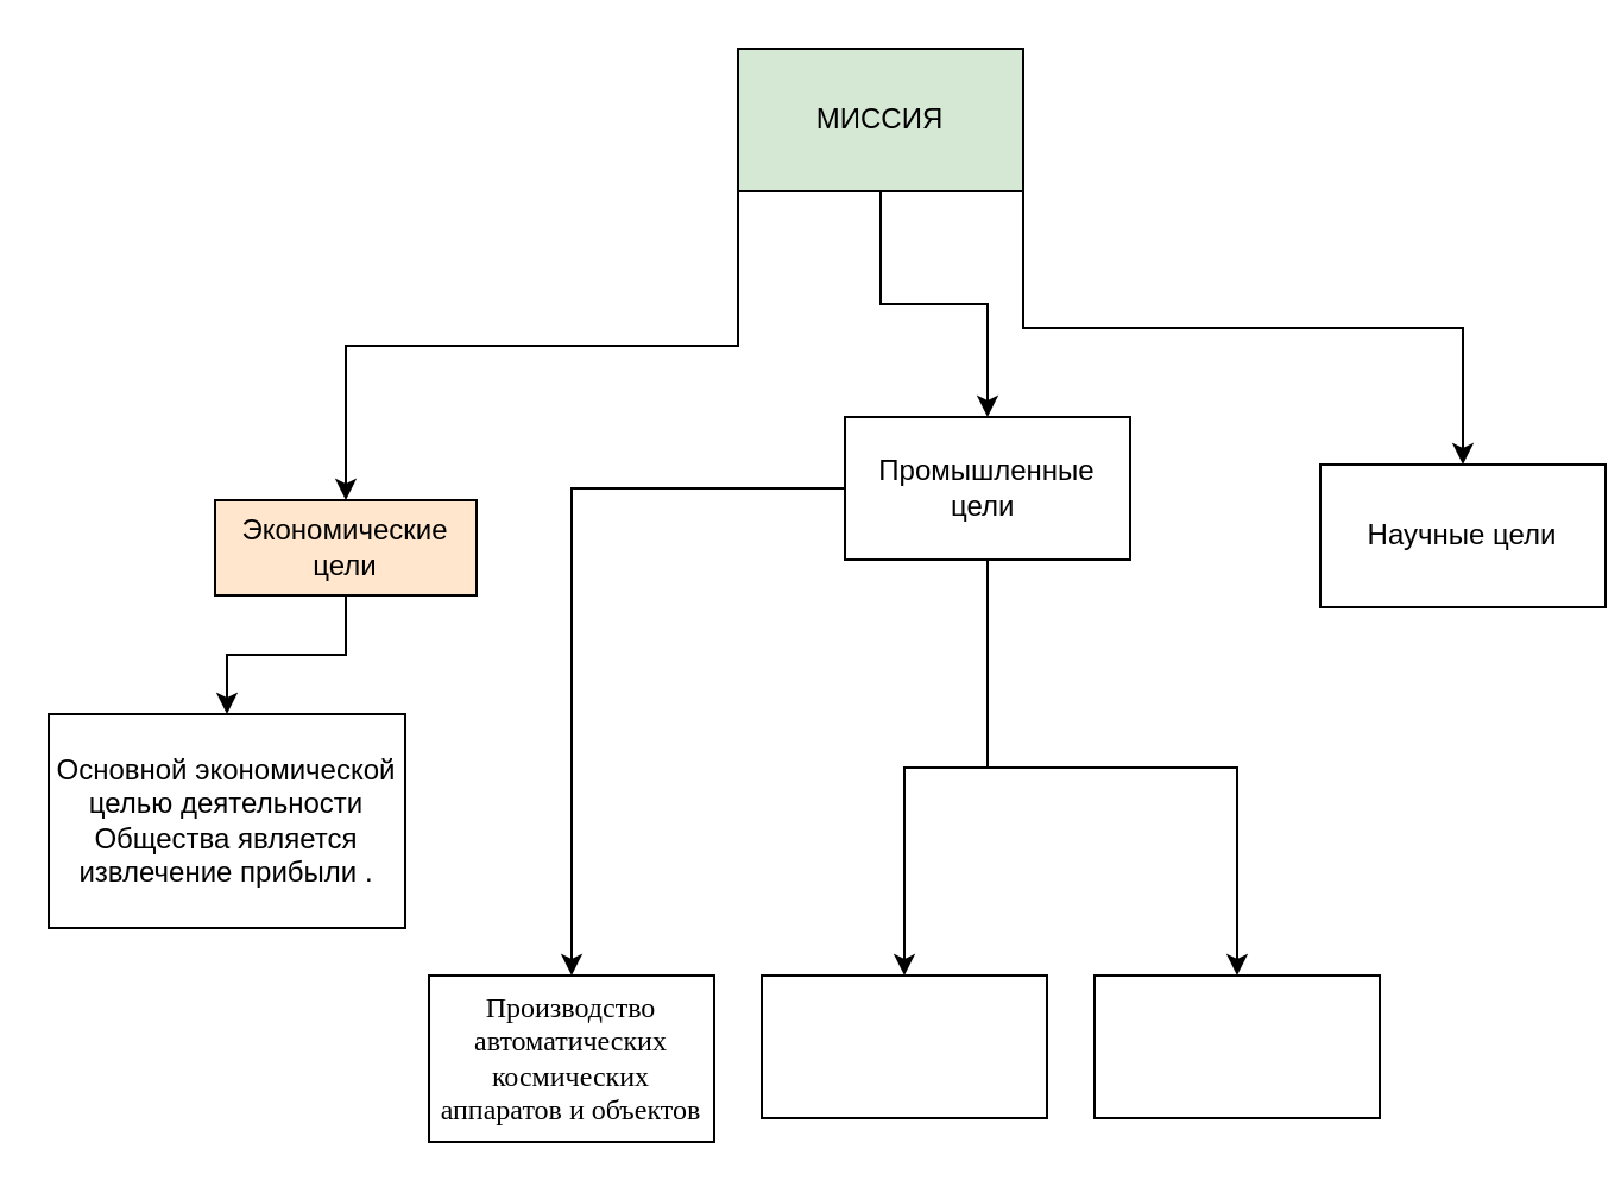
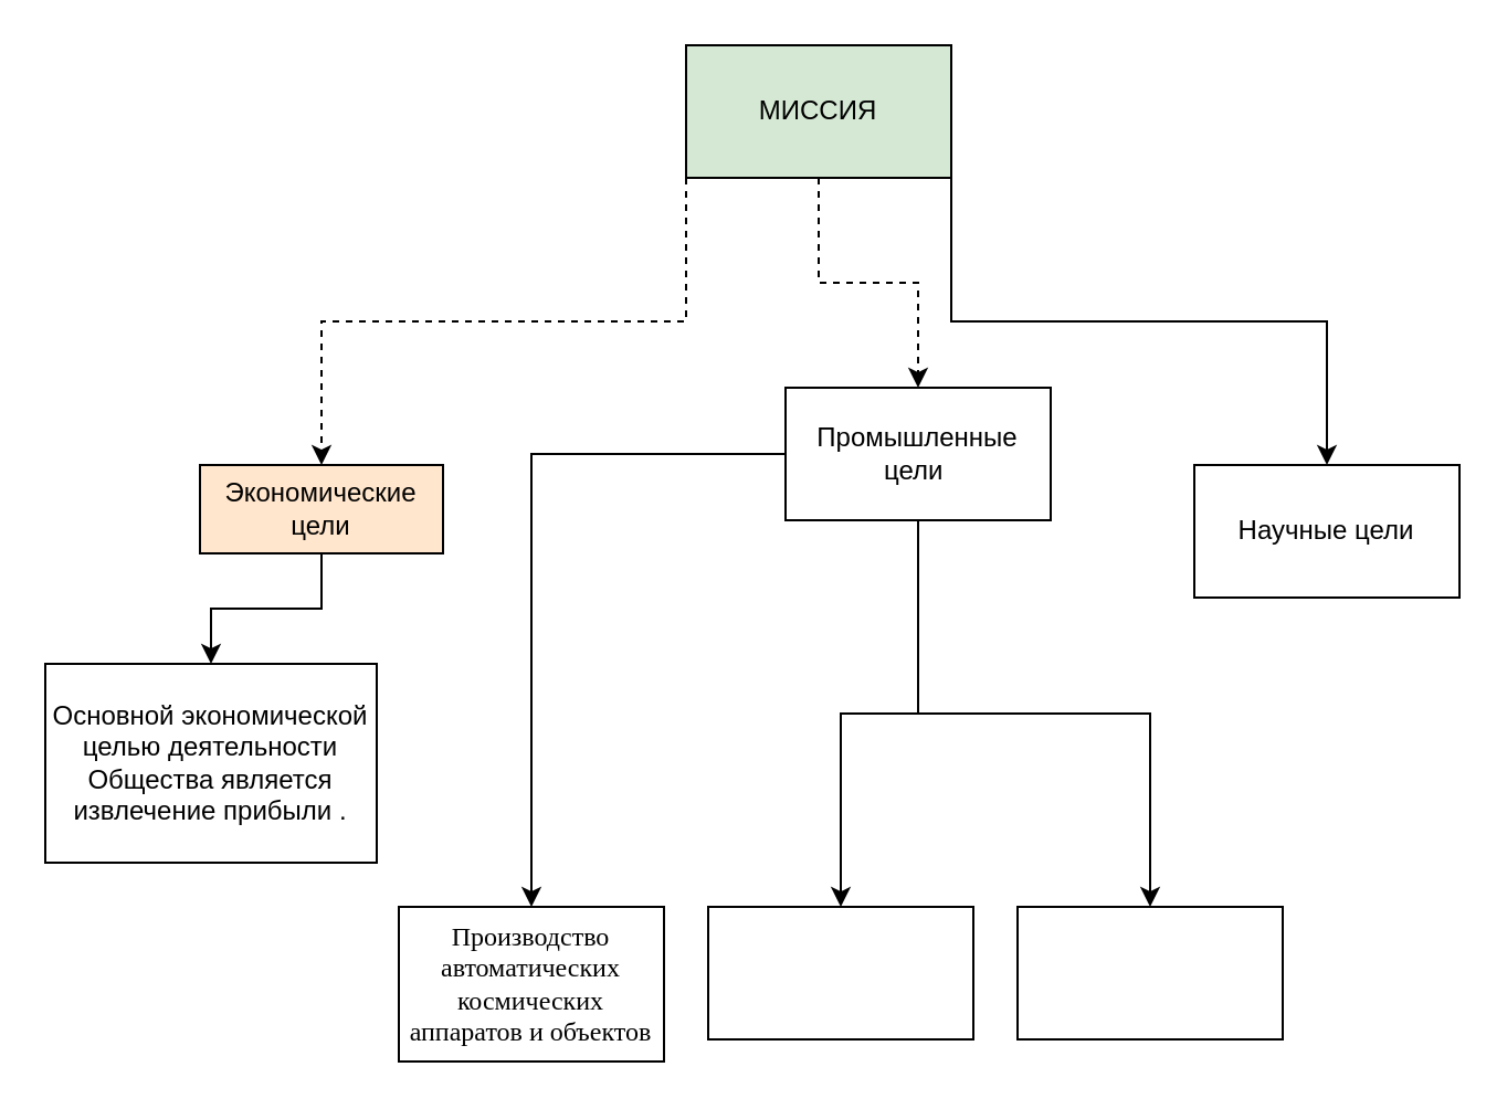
- <mxCell id="3" style="edgeStyle=orthogonalEdgeStyle;rounded=0;orthogonalLoop=1;jettySize=auto;html=1;exitX=0.5;exitY=1;exitDx=0;exitDy=0;entryX=0.5;entryY=0;entryDx=0;entryDy=0;" edge="1" parent="1" source="5" target="11"><mxGeometry relative="1" as="geometry" /></mxCell>
+ <mxCell id="3" style="edgeStyle=orthogonalEdgeStyle;rounded=0;orthogonalLoop=1;jettySize=auto;html=1;exitX=0.5;exitY=1;exitDx=0;exitDy=0;entryX=0.5;entryY=0;entryDx=0;entryDy=0;dashed=1;" edge="1" parent="1" source="5" target="11"><mxGeometry relative="1" as="geometry" /></mxCell>
- <mxCell id="2" style="edgeStyle=orthogonalEdgeStyle;rounded=0;orthogonalLoop=1;jettySize=auto;html=1;exitX=0;exitY=1;exitDx=0;exitDy=0;entryX=0.5;entryY=0;entryDx=0;entryDy=0;" edge="1" parent="1" source="5" target="7"><mxGeometry relative="1" as="geometry" /></mxCell>
+ <mxCell id="2" style="edgeStyle=orthogonalEdgeStyle;rounded=0;orthogonalLoop=1;jettySize=auto;html=1;exitX=0;exitY=1;exitDx=0;exitDy=0;entryX=0.5;entryY=0;entryDx=0;entryDy=0;dashed=1;" edge="1" parent="1" source="5" target="7"><mxGeometry relative="1" as="geometry" /></mxCell>
- <mxCell id="12" value="Научные цели" style="rounded=0;whiteSpace=wrap;html=1;" vertex="1" parent="1"><mxGeometry x="555" y="195" width="120" height="60" as="geometry" /></mxCell>
+ <mxCell id="12" value="Научные цели" style="rounded=0;whiteSpace=wrap;html=1;" vertex="1" parent="1"><mxGeometry x="540" y="210" width="120" height="60" as="geometry" /></mxCell>
